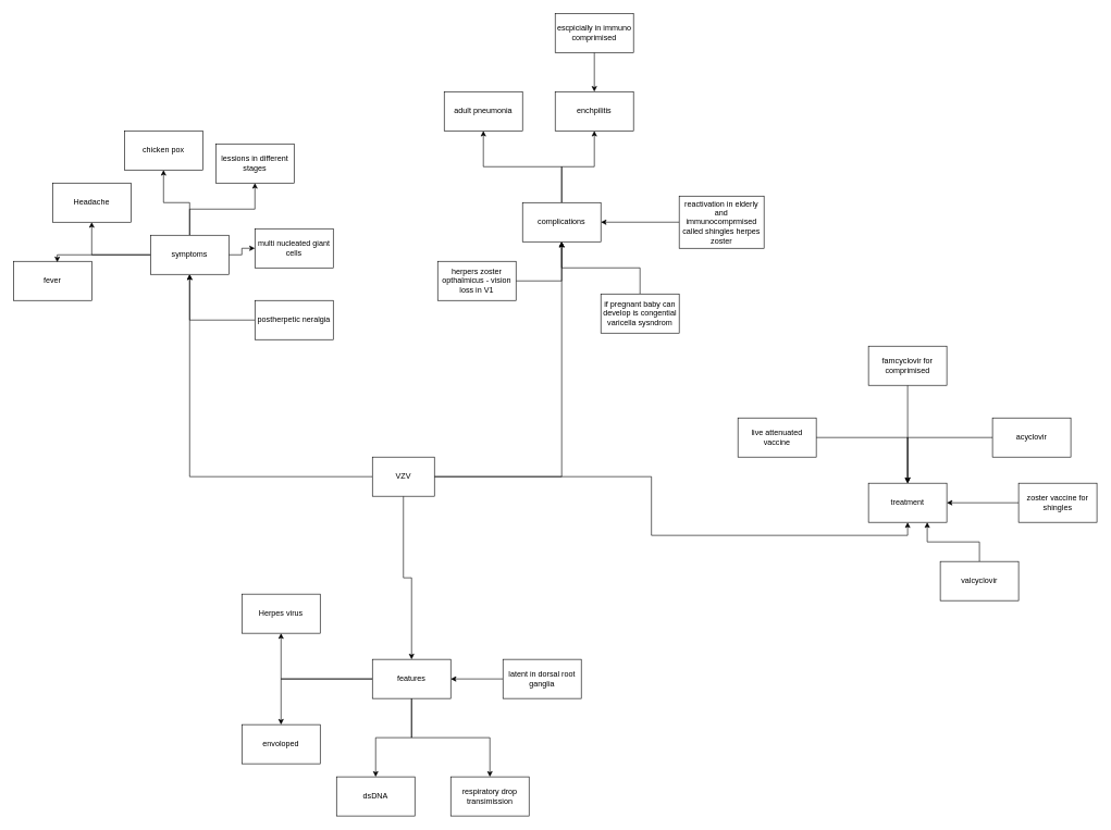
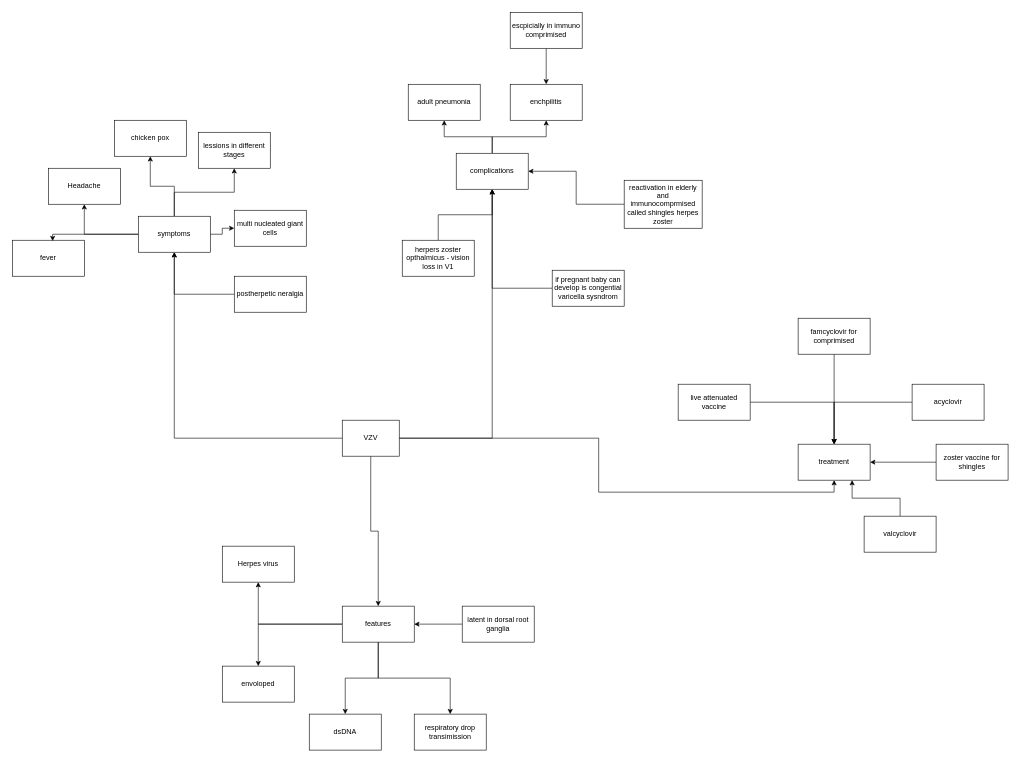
- <mxCell id="30" value="complications" style="rounded=0;whiteSpace=wrap;html=1;" vertex="1" parent="1"><mxGeometry x="800" y="310" width="120" height="60" as="geometry" /></mxCell>
+ <mxCell id="30" value="complications" style="rounded=0;whiteSpace=wrap;html=1;" vertex="1" parent="1"><mxGeometry x="760" y="255" width="120" height="60" as="geometry" /></mxCell>
